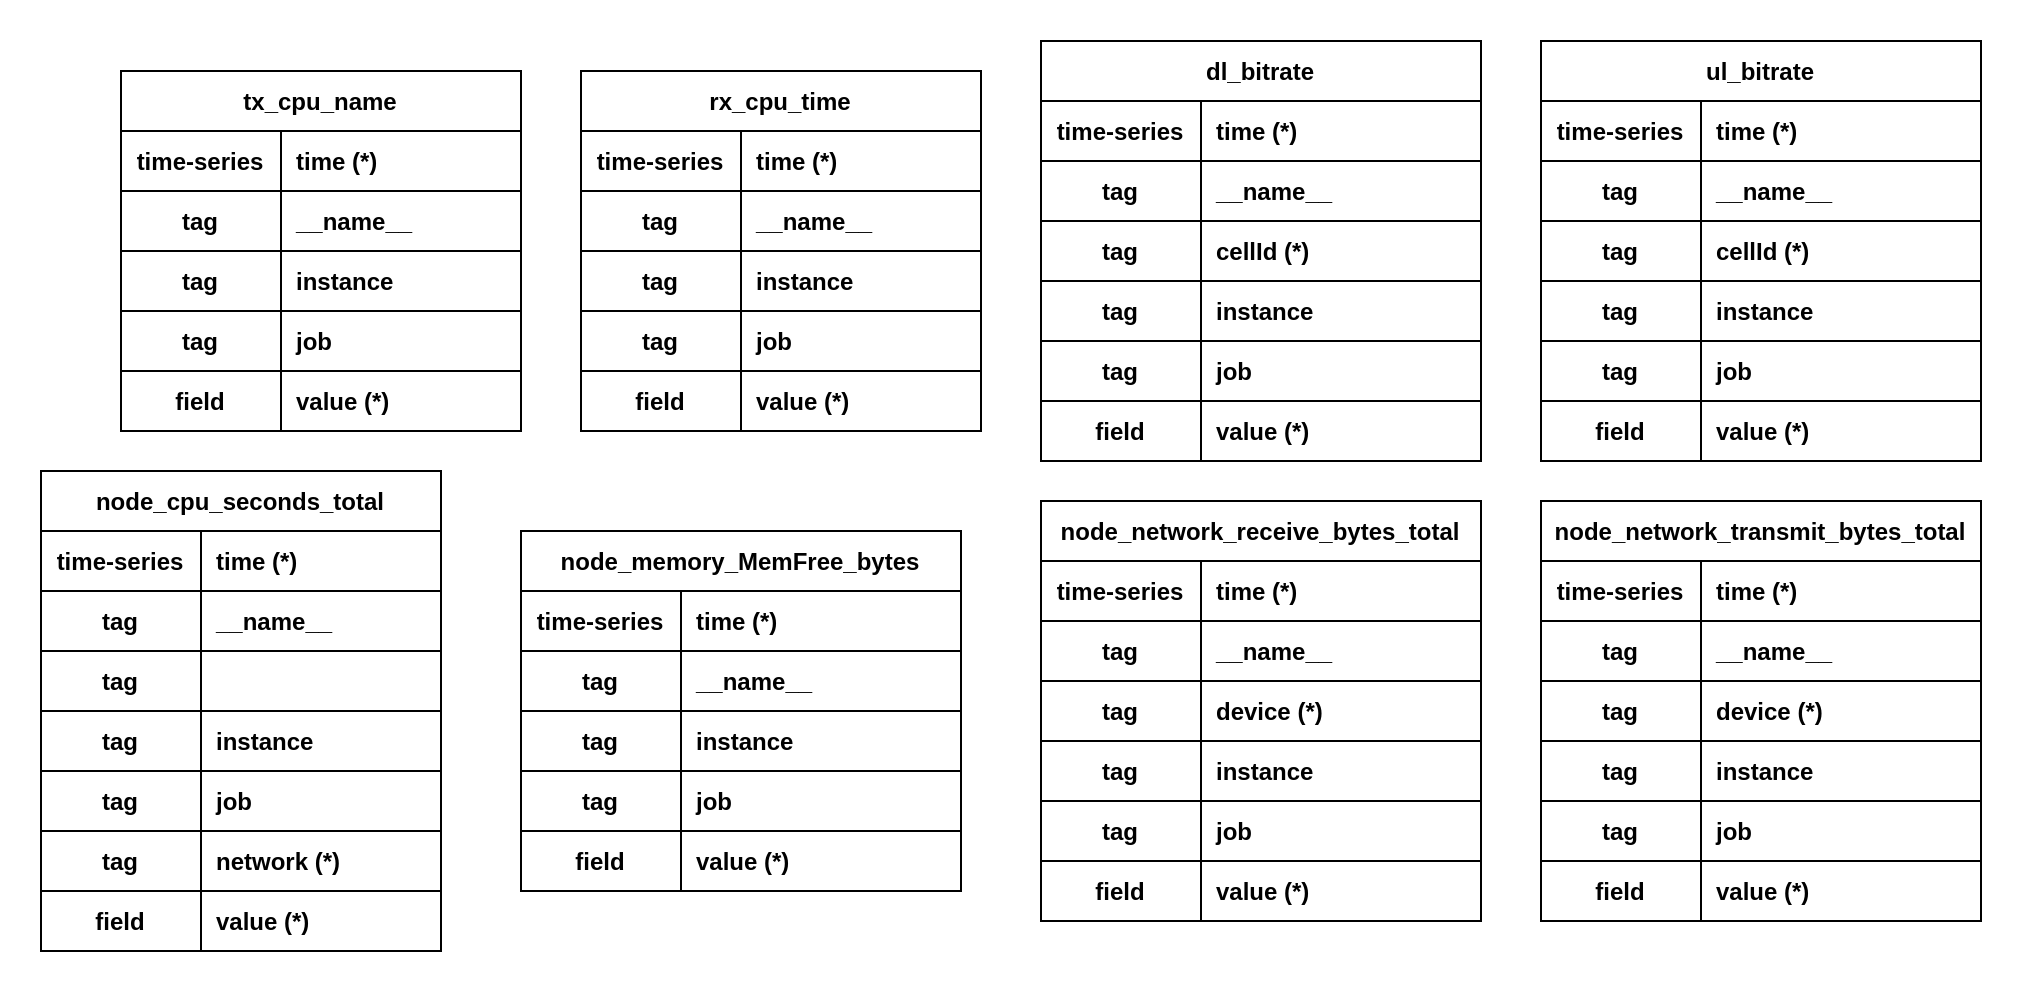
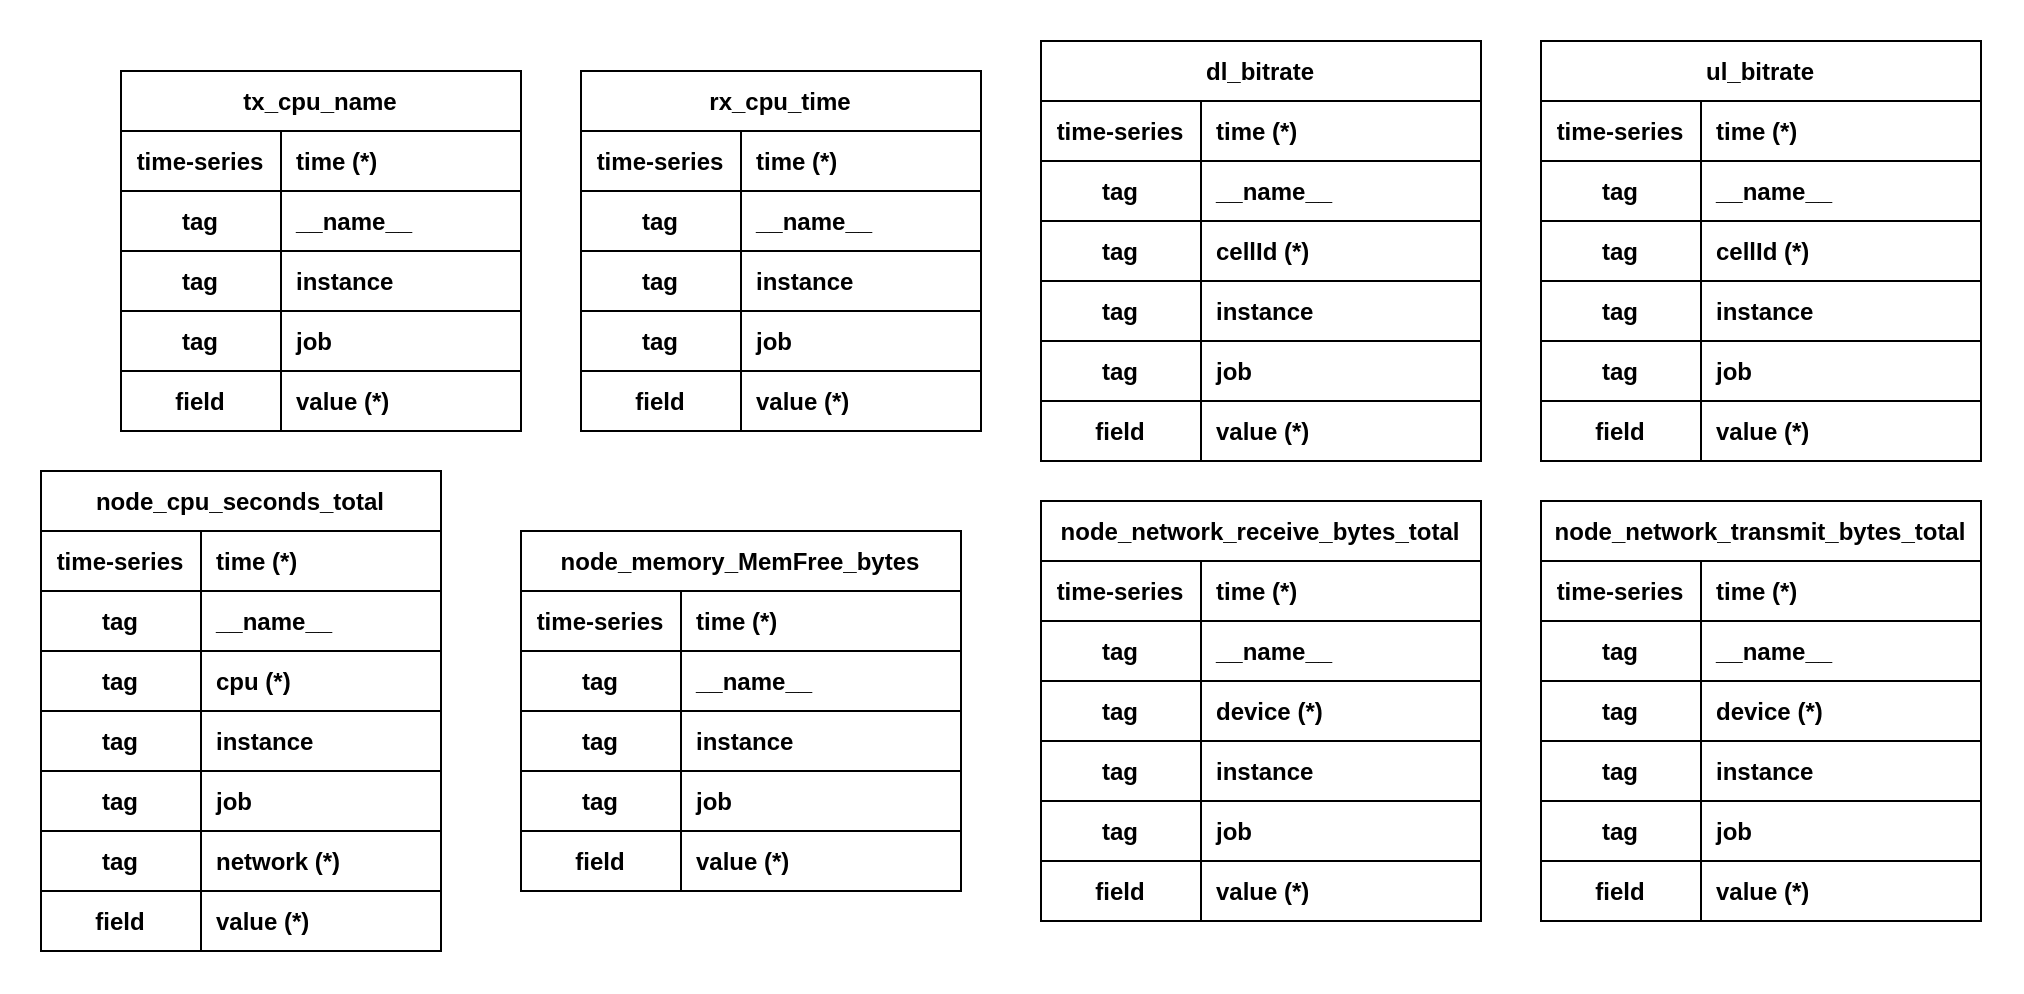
+ <mxCell id="11" value="cpu (*)" style="shape=partialRectangle;overflow=hidden;connectable=0;fillColor=none;top=0;left=0;bottom=0;right=0;align=left;spacingLeft=6;fontStyle=1;" vertex="1" parent="9"><mxGeometry x="80" width="120" height="30" as="geometry" /></mxCell>
